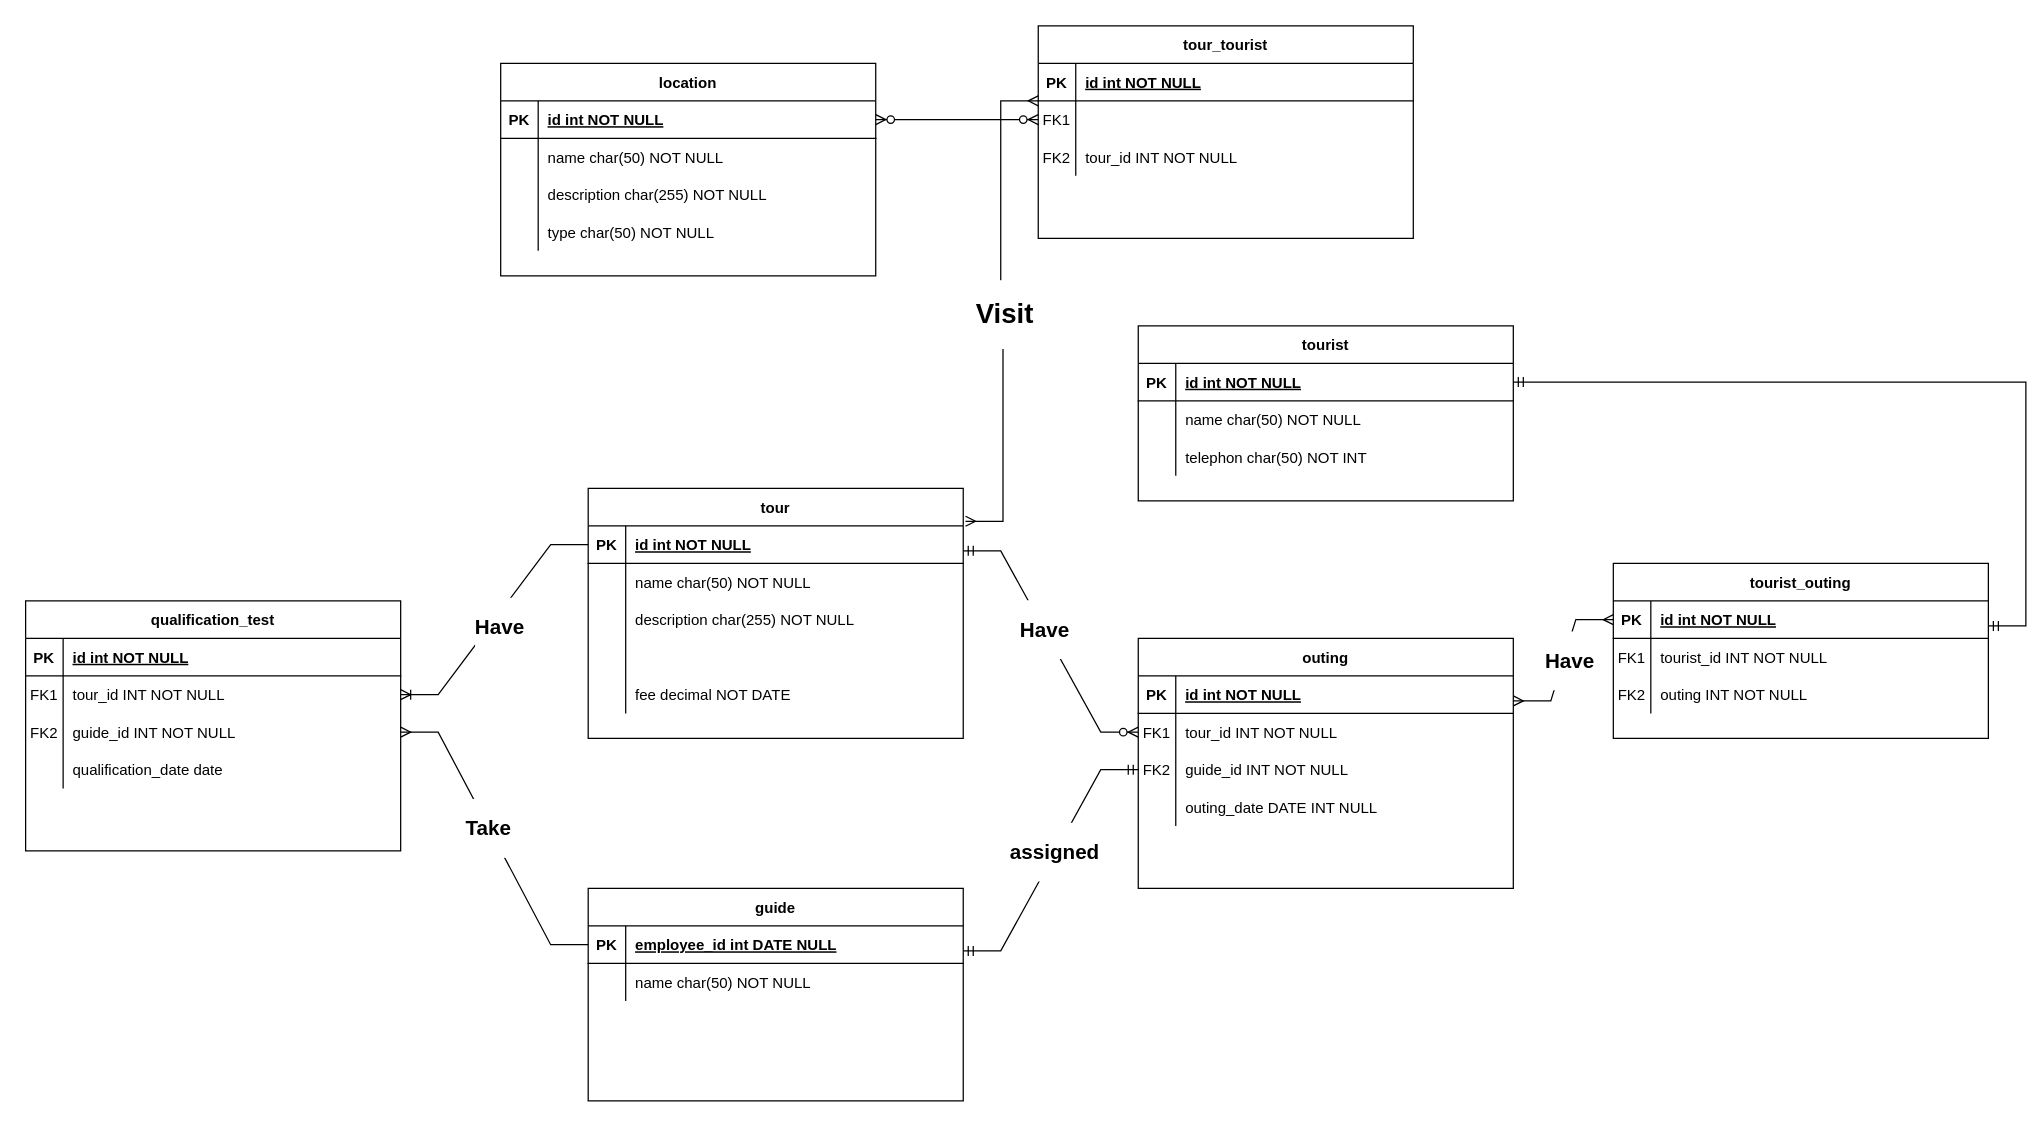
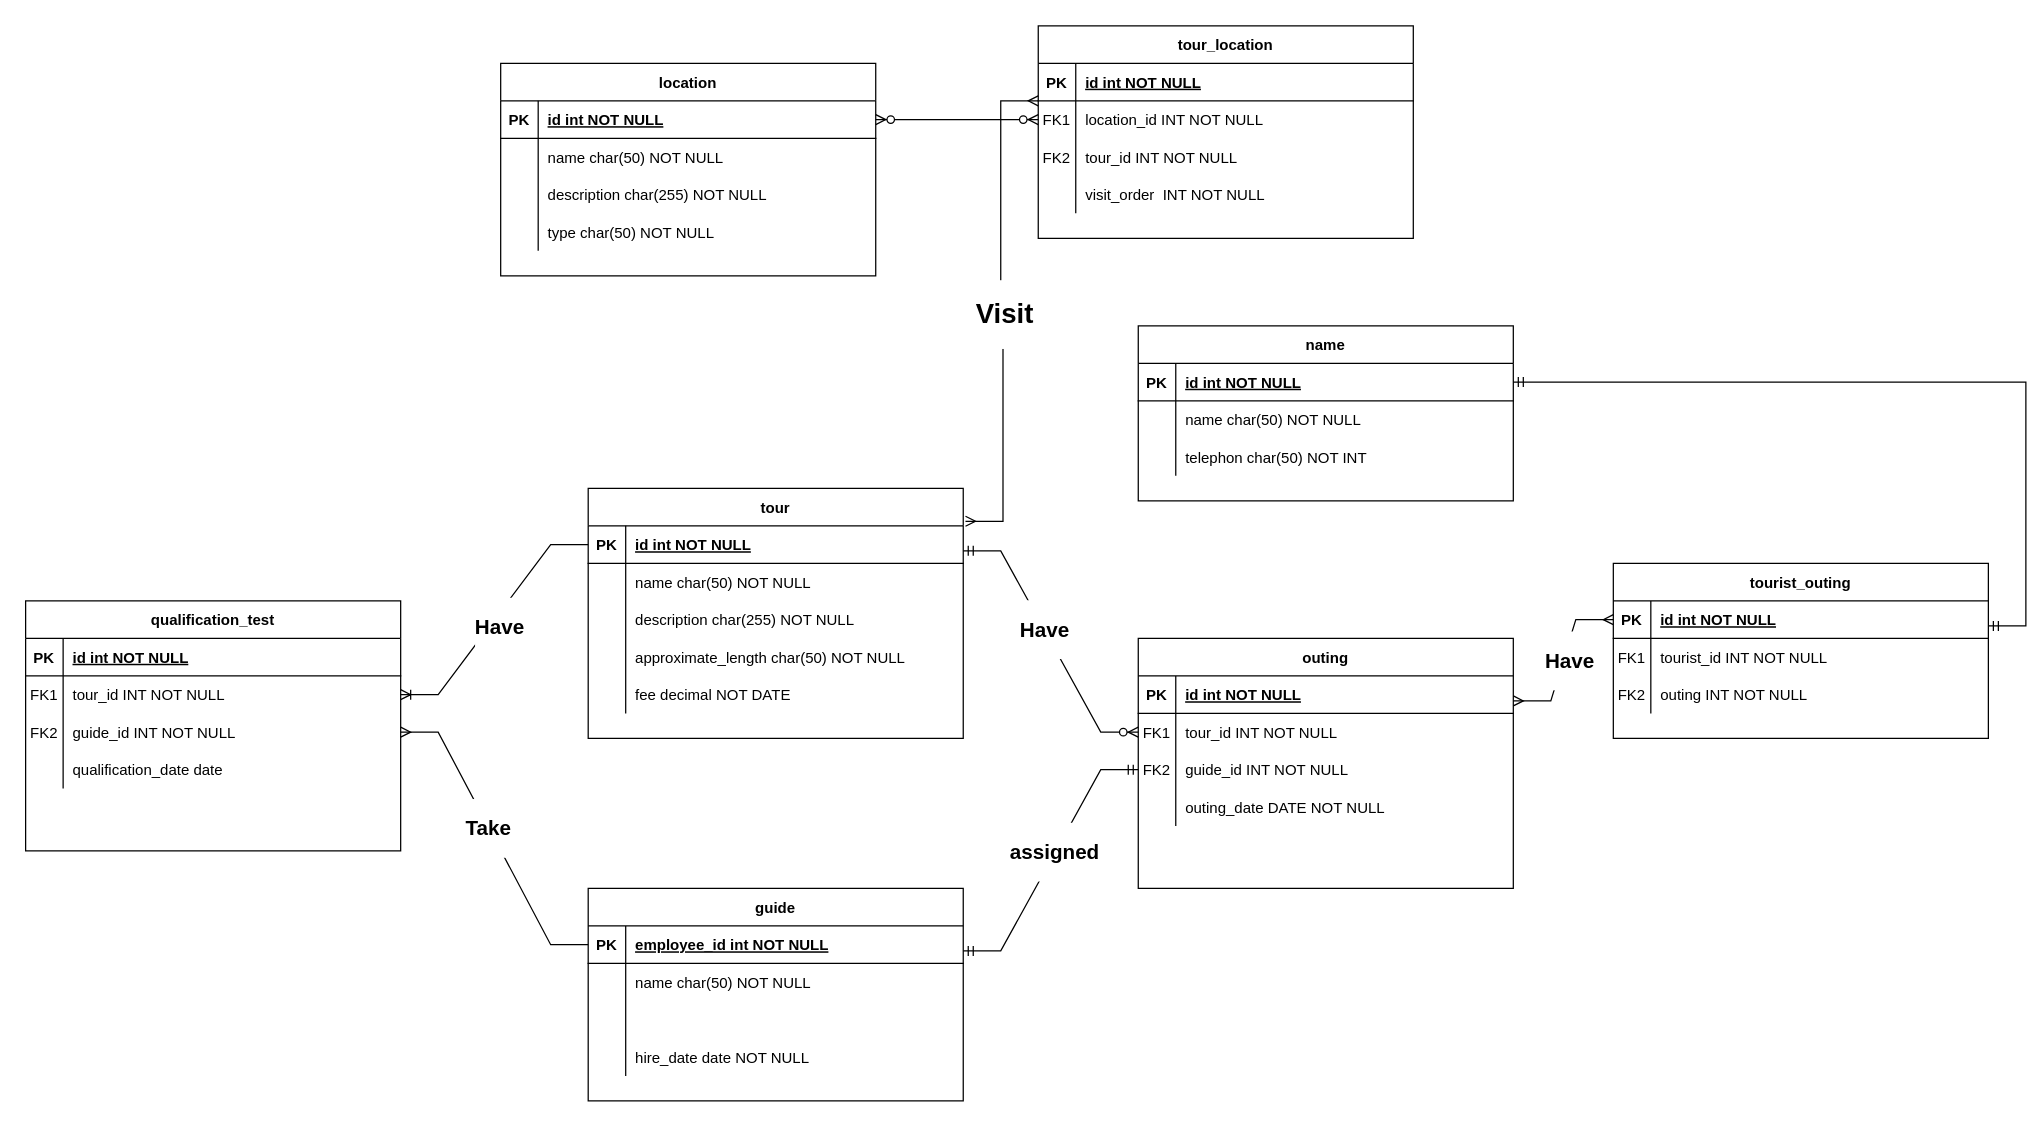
- <mxCell id="58" value="tour_tourist" style="shape=table;startSize=30;container=1;collapsible=1;childLayout=tableLayout;fixedRows=1;rowLines=0;fontStyle=1;align=center;resizeLast=1;" parent="1" vertex="1"><mxGeometry x="830" y="20" width="300" height="170" as="geometry" /></mxCell>
+ <mxCell id="58" value="tour_location" style="shape=table;startSize=30;container=1;collapsible=1;childLayout=tableLayout;fixedRows=1;rowLines=0;fontStyle=1;align=center;resizeLast=1;" parent="1" vertex="1"><mxGeometry x="830" y="20" width="300" height="170" as="geometry" /></mxCell>
+ <mxCell id="64" value="location_id INT NOT NULL" style="shape=partialRectangle;overflow=hidden;connectable=0;fillColor=none;top=0;left=0;bottom=0;right=0;align=left;spacingLeft=6;" parent="62" vertex="1"><mxGeometry x="30" width="270" height="30" as="geometry"><mxRectangle width="270" height="30" as="alternateBounds" /></mxGeometry></mxCell>
+ <mxCell id="70" value="visit_order  INT NOT NULL" style="shape=partialRectangle;overflow=hidden;connectable=0;fillColor=none;top=0;left=0;bottom=0;right=0;align=left;spacingLeft=6;" parent="68" vertex="1"><mxGeometry x="30" width="270" height="30" as="geometry"><mxRectangle width="270" height="30" as="alternateBounds" /></mxGeometry></mxCell>
- <mxCell id="96" value="tourist" style="shape=table;startSize=30;container=1;collapsible=1;childLayout=tableLayout;fixedRows=1;rowLines=0;fontStyle=1;align=center;resizeLast=1;" parent="1" vertex="1"><mxGeometry x="910" y="260" width="300" height="140" as="geometry" /></mxCell>
+ <mxCell id="96" value="name" style="shape=table;startSize=30;container=1;collapsible=1;childLayout=tableLayout;fixedRows=1;rowLines=0;fontStyle=1;align=center;resizeLast=1;" parent="1" vertex="1"><mxGeometry x="910" y="260" width="300" height="140" as="geometry" /></mxCell>
+ <mxCell id="14" value="approximate_length char(50) NOT NULL " style="shape=partialRectangle;overflow=hidden;connectable=0;fillColor=none;top=0;left=0;bottom=0;right=0;align=left;spacingLeft=6;" parent="12" vertex="1"><mxGeometry x="30" width="270" height="30" as="geometry"><mxRectangle width="270" height="30" as="alternateBounds" /></mxGeometry></mxCell>
- <mxCell id="83" value="outing_date DATE INT NULL" style="shape=partialRectangle;overflow=hidden;connectable=0;fillColor=none;top=0;left=0;bottom=0;right=0;align=left;spacingLeft=6;" parent="81" vertex="1"><mxGeometry x="30" width="270" height="30" as="geometry"><mxRectangle width="270" height="30" as="alternateBounds" /></mxGeometry></mxCell>
+ <mxCell id="83" value="outing_date DATE NOT NULL" style="shape=partialRectangle;overflow=hidden;connectable=0;fillColor=none;top=0;left=0;bottom=0;right=0;align=left;spacingLeft=6;" parent="81" vertex="1"><mxGeometry x="30" width="270" height="30" as="geometry"><mxRectangle width="270" height="30" as="alternateBounds" /></mxGeometry></mxCell>
- <mxCell id="21" value="employee_id int DATE NULL " style="shape=partialRectangle;overflow=hidden;connectable=0;fillColor=none;top=0;left=0;bottom=0;right=0;align=left;spacingLeft=6;fontStyle=5;" parent="19" vertex="1"><mxGeometry x="30" width="270" height="30" as="geometry"><mxRectangle width="270" height="30" as="alternateBounds" /></mxGeometry></mxCell>
+ <mxCell id="21" value="employee_id int NOT NULL " style="shape=partialRectangle;overflow=hidden;connectable=0;fillColor=none;top=0;left=0;bottom=0;right=0;align=left;spacingLeft=6;fontStyle=5;" parent="19" vertex="1"><mxGeometry x="30" width="270" height="30" as="geometry"><mxRectangle width="270" height="30" as="alternateBounds" /></mxGeometry></mxCell>
+ <mxCell id="29" value="hire_date date NOT NULL " style="shape=partialRectangle;overflow=hidden;connectable=0;fillColor=none;top=0;left=0;bottom=0;right=0;align=left;spacingLeft=6;" parent="27" vertex="1"><mxGeometry x="30" width="270" height="30" as="geometry"><mxRectangle width="270" height="30" as="alternateBounds" /></mxGeometry></mxCell>
